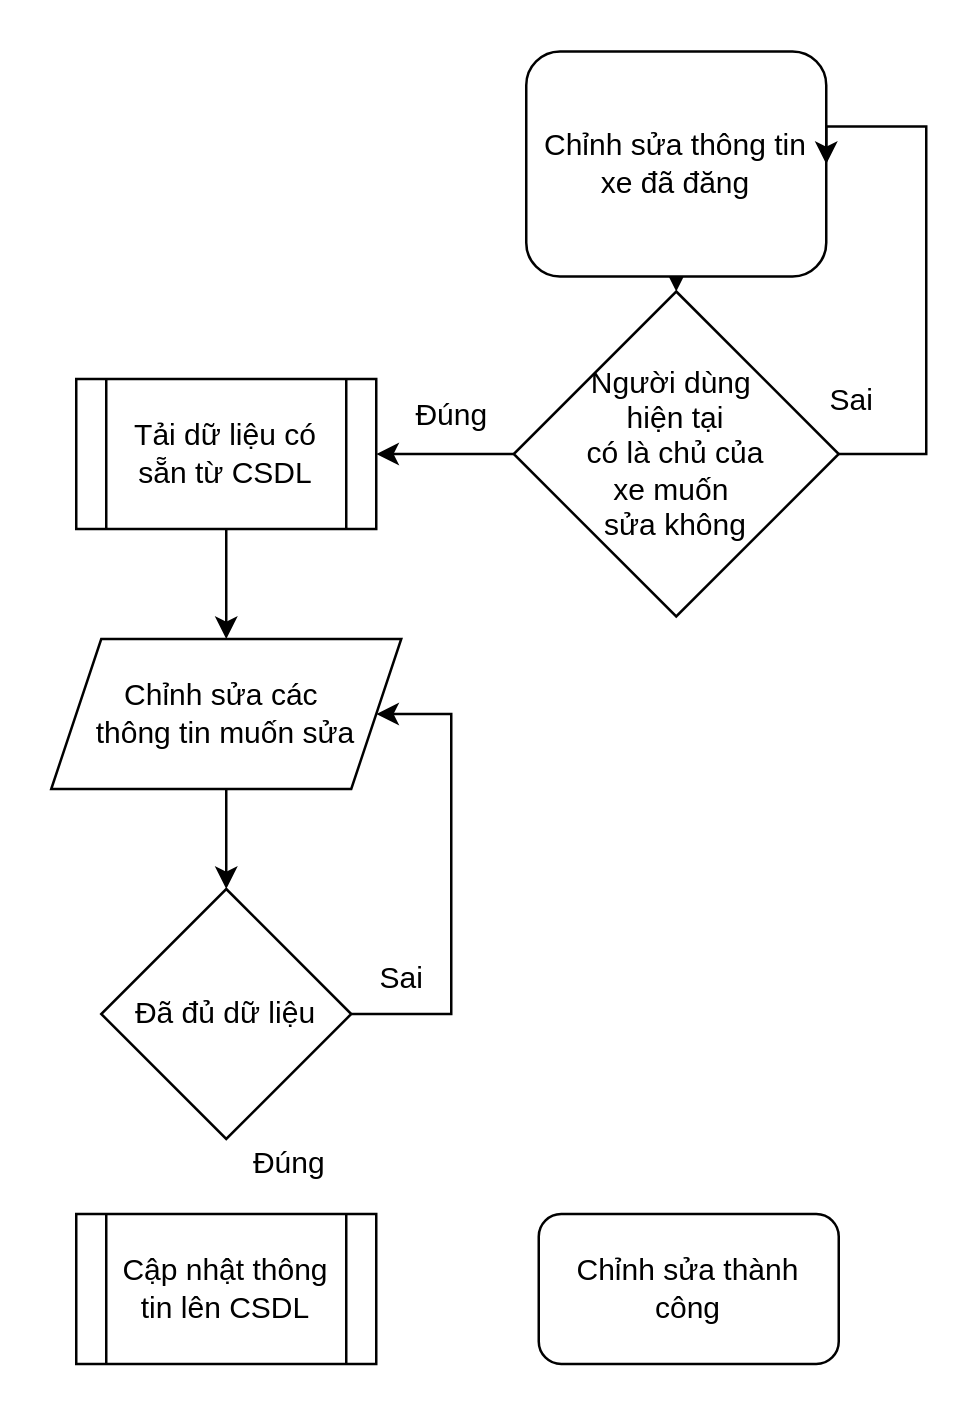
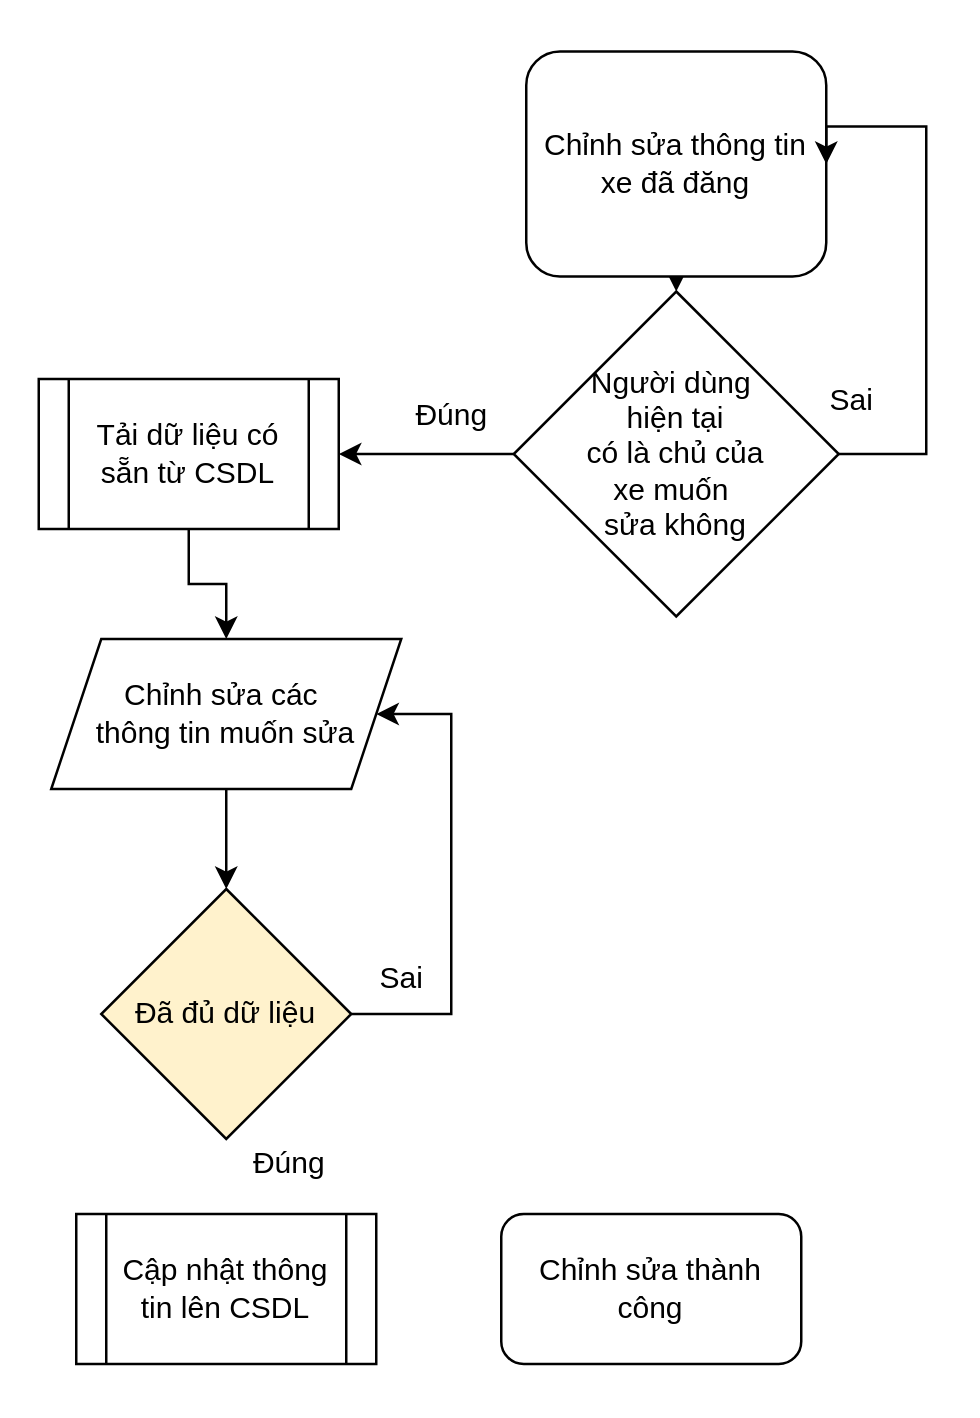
- <mxCell id="9" value="Tải dữ liệu có sẵn từ CSDL" style="shape=process;whiteSpace=wrap;html=1;backgroundOutline=1;" vertex="1" parent="1"><mxGeometry x="30" y="151" width="120" height="60" as="geometry" /></mxCell>
+ <mxCell id="9" value="Tải dữ liệu có sẵn từ CSDL" style="shape=process;whiteSpace=wrap;html=1;backgroundOutline=1;" vertex="1" parent="1"><mxGeometry x="15" y="151" width="120" height="60" as="geometry" /></mxCell>
- <mxCell id="13" value="Đã đủ dữ liệu" style="rhombus;whiteSpace=wrap;html=1;" vertex="1" parent="1"><mxGeometry x="40" y="355" width="100" height="100" as="geometry" /></mxCell>
+ <mxCell id="13" value="Đã đủ dữ liệu" style="rhombus;whiteSpace=wrap;html=1;fillColor=#fff2cc;" vertex="1" parent="1"><mxGeometry x="40" y="355" width="100" height="100" as="geometry" /></mxCell>
- <mxCell id="4" value="Chỉnh sửa thành công" style="rounded=1;whiteSpace=wrap;html=1;" vertex="1" parent="1"><mxGeometry x="215" y="485" width="120" height="60" as="geometry" /></mxCell>
+ <mxCell id="4" value="Chỉnh sửa thành công" style="rounded=1;whiteSpace=wrap;html=1;" vertex="1" parent="1"><mxGeometry x="200" y="485" width="120" height="60" as="geometry" /></mxCell>
